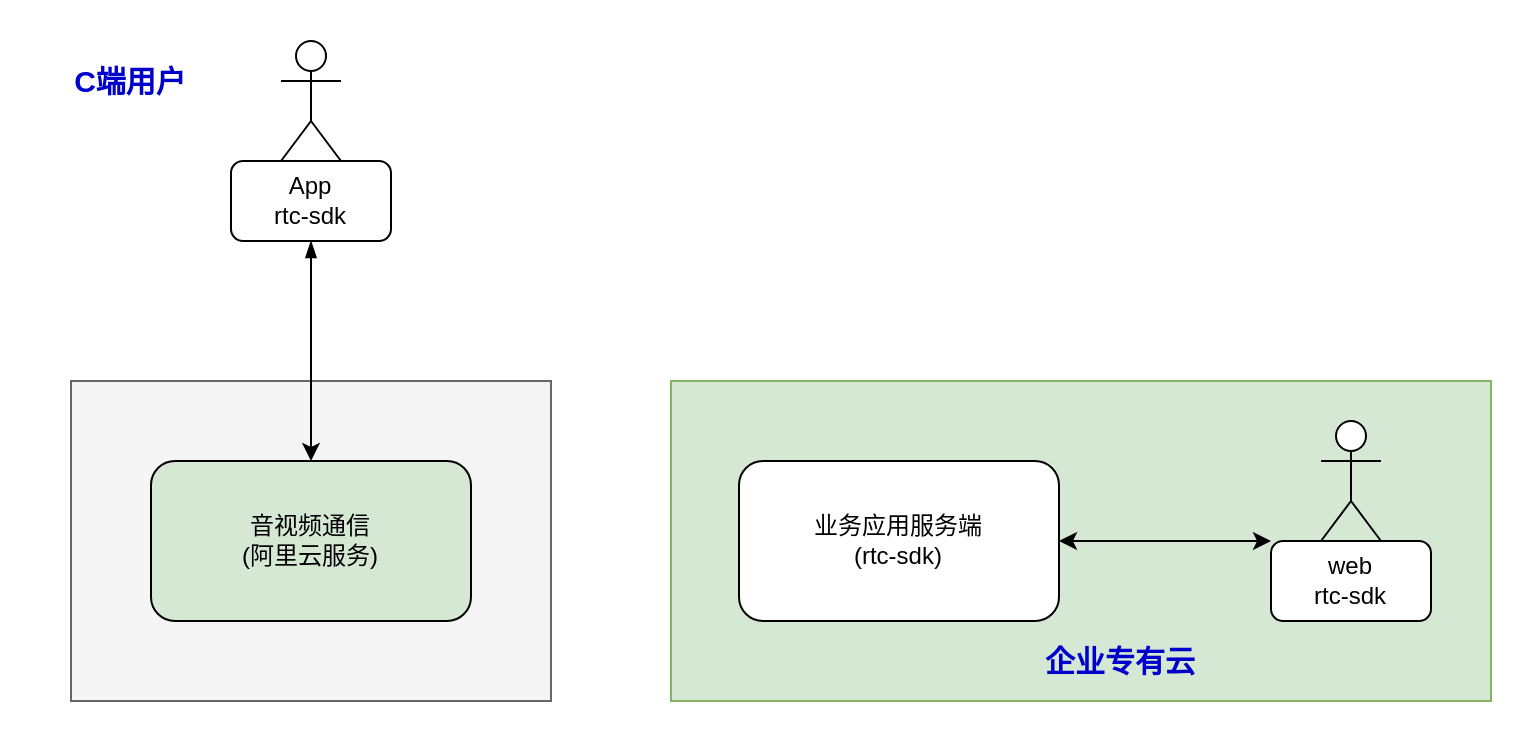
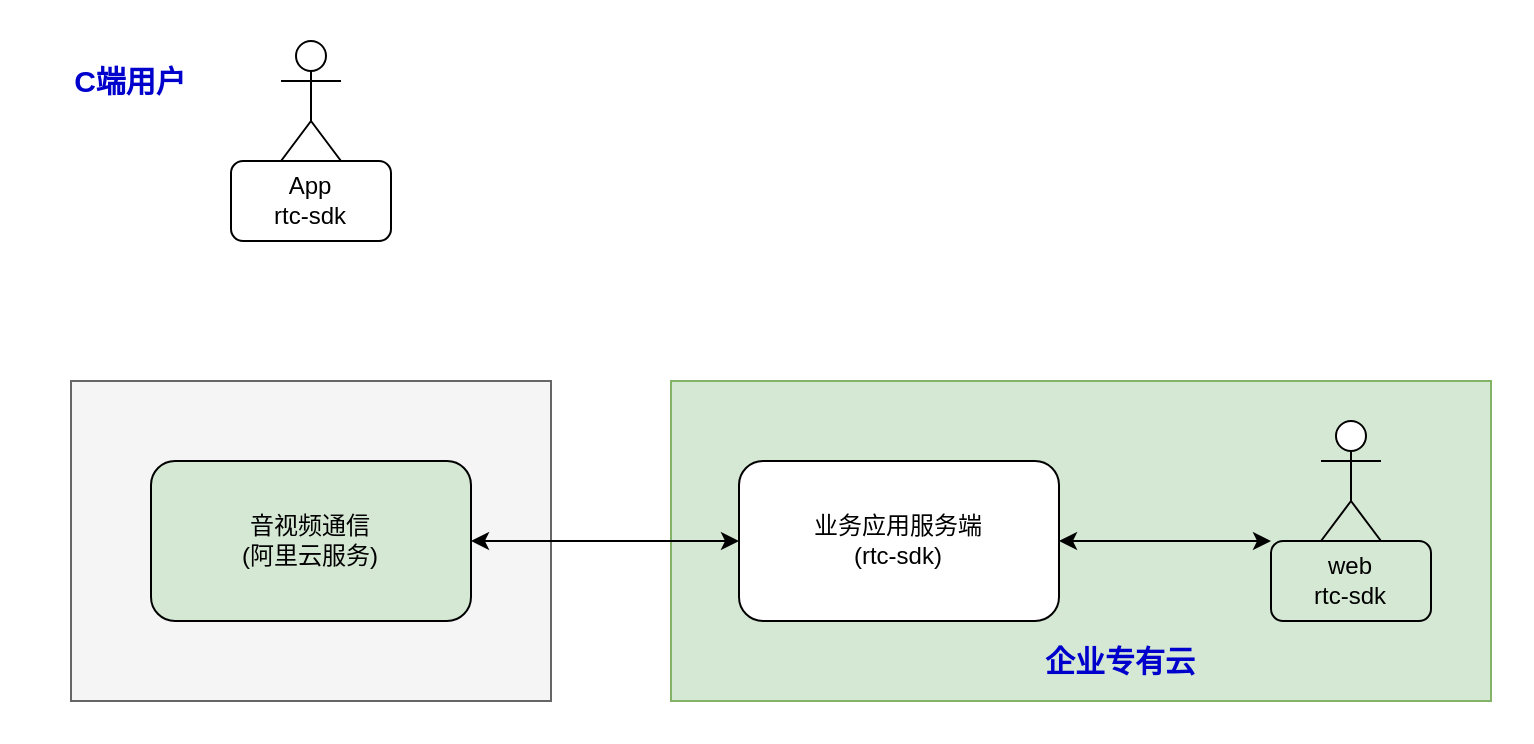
- <mxCell id="6" value="" style="edgeStyle=orthogonalEdgeStyle;rounded=0;orthogonalLoop=1;jettySize=auto;html=1;startArrow=blockThin;startFill=1;" edge="1" parent="1" source="7" target="4"><mxGeometry relative="1" as="geometry" /></mxCell>
+ <mxCell id="9" value="" style="endArrow=classic;startArrow=classic;html=1;exitX=1;exitY=0.5;exitDx=0;exitDy=0;entryX=0;entryY=0.5;entryDx=0;entryDy=0;" edge="1" parent="1" source="4" target="8"><mxGeometry width="50" height="50" relative="1" as="geometry"><mxPoint x="345" y="470" as="sourcePoint" /><mxPoint x="395" y="420" as="targetPoint" /></mxGeometry></mxCell>
- <mxCell id="11" value="web&lt;br&gt;rtc-sdk" style="rounded=1;whiteSpace=wrap;html=1;" vertex="1" parent="1"><mxGeometry x="635" y="270" width="80" height="40" as="geometry" /></mxCell>
+ <mxCell id="11" value="web&lt;br&gt;rtc-sdk" style="rounded=1;whiteSpace=wrap;html=1;fillColor=#d5e8d4;" vertex="1" parent="1"><mxGeometry x="635" y="270" width="80" height="40" as="geometry" /></mxCell>
